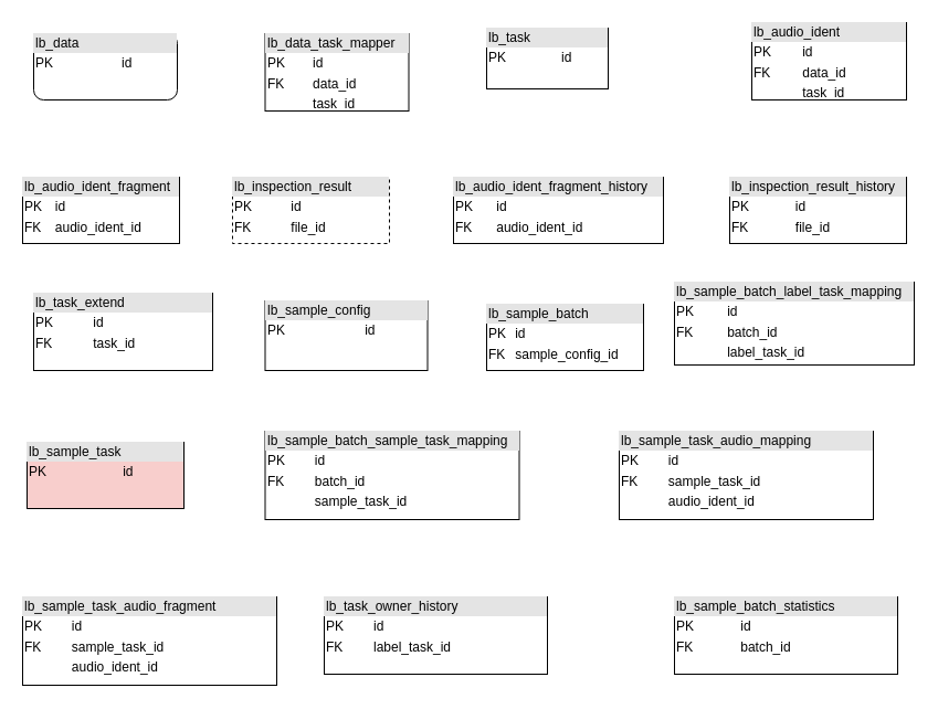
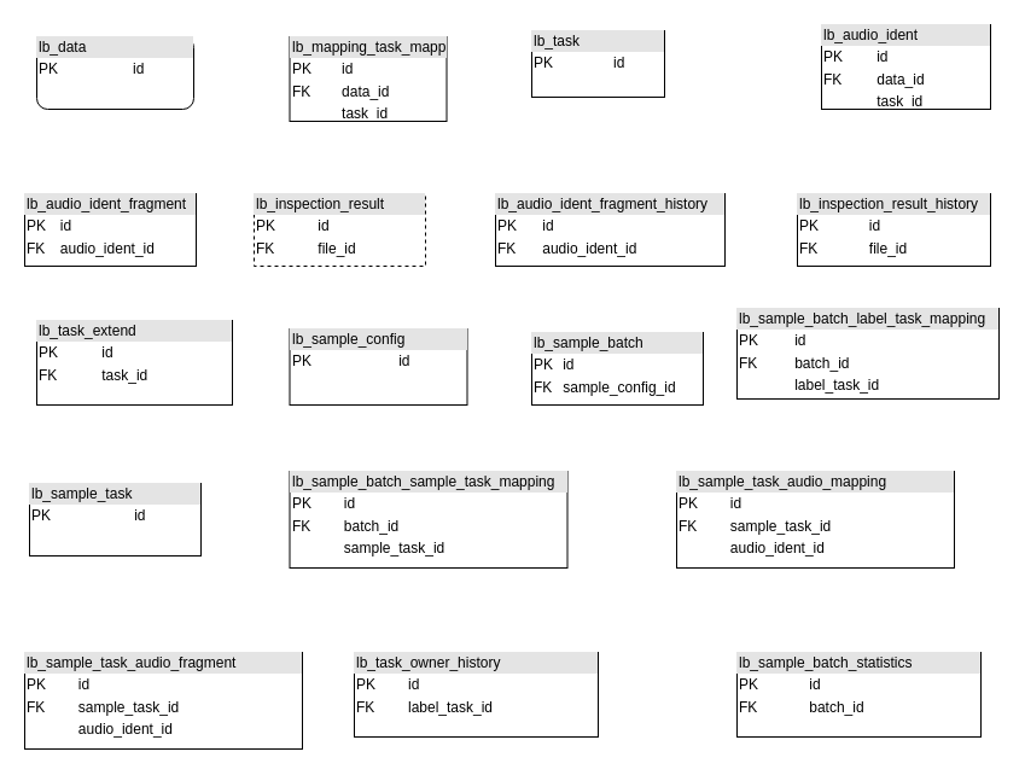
- <mxCell id="4" value="&lt;div style=&quot;box-sizing: border-box ; width: 100% ; background: #e4e4e4 ; padding: 2px&quot;&gt;lb_data_task_mapper&lt;br&gt;&lt;/div&gt;&lt;table style=&quot;width: 100% ; font-size: 1em&quot; cellpadding=&quot;2&quot; cellspacing=&quot;0&quot;&gt;&lt;tbody&gt;&lt;tr&gt;&lt;td&gt;PK&lt;/td&gt;&lt;td&gt;id&lt;/td&gt;&lt;/tr&gt;&lt;tr&gt;&lt;td&gt;FK&lt;/td&gt;&lt;td&gt;data_id&lt;/td&gt;&lt;/tr&gt;&lt;tr&gt;&lt;td&gt;&lt;/td&gt;&lt;td&gt;task_id&lt;/td&gt;&lt;/tr&gt;&lt;/tbody&gt;&lt;/table&gt;" style="verticalAlign=top;align=left;overflow=fill;html=1;" parent="1" vertex="1"><mxGeometry x="239.5" y="30" width="130" height="70" as="geometry" /></mxCell>
+ <mxCell id="4" value="&lt;div style=&quot;box-sizing: border-box ; width: 100% ; background: #e4e4e4 ; padding: 2px&quot;&gt;lb_mapping_task_mapper&lt;br&gt;&lt;/div&gt;&lt;table style=&quot;width: 100% ; font-size: 1em&quot; cellpadding=&quot;2&quot; cellspacing=&quot;0&quot;&gt;&lt;tbody&gt;&lt;tr&gt;&lt;td&gt;PK&lt;/td&gt;&lt;td&gt;id&lt;/td&gt;&lt;/tr&gt;&lt;tr&gt;&lt;td&gt;FK&lt;/td&gt;&lt;td&gt;data_id&lt;/td&gt;&lt;/tr&gt;&lt;tr&gt;&lt;td&gt;&lt;/td&gt;&lt;td&gt;task_id&lt;/td&gt;&lt;/tr&gt;&lt;/tbody&gt;&lt;/table&gt;" style="verticalAlign=top;align=left;overflow=fill;html=1;" parent="1" vertex="1"><mxGeometry x="239.5" y="30" width="130" height="70" as="geometry" /></mxCell>
- <mxCell id="13" value="&lt;div style=&quot;box-sizing: border-box ; width: 100% ; background: #e4e4e4 ; padding: 2px&quot;&gt;lb_sample_task&lt;br&gt;&lt;/div&gt;&lt;table style=&quot;width: 100% ; font-size: 1em&quot; cellpadding=&quot;2&quot; cellspacing=&quot;0&quot;&gt;&lt;tbody&gt;&lt;tr&gt;&lt;td&gt;PK&lt;/td&gt;&lt;td&gt;id&lt;/td&gt;&lt;/tr&gt;&lt;tr&gt;&lt;td&gt;&lt;/td&gt;&lt;td&gt;&lt;br&gt;&lt;/td&gt;&lt;/tr&gt;&lt;tr&gt;&lt;td&gt;&lt;/td&gt;&lt;td&gt;&lt;br&gt;&lt;/td&gt;&lt;/tr&gt;&lt;/tbody&gt;&lt;/table&gt;" style="verticalAlign=top;align=left;overflow=fill;html=1;fillColor=#f8cecc;" parent="1" vertex="1"><mxGeometry x="24" y="400" width="142" height="60" as="geometry" /></mxCell>
+ <mxCell id="13" value="&lt;div style=&quot;box-sizing: border-box ; width: 100% ; background: #e4e4e4 ; padding: 2px&quot;&gt;lb_sample_task&lt;br&gt;&lt;/div&gt;&lt;table style=&quot;width: 100% ; font-size: 1em&quot; cellpadding=&quot;2&quot; cellspacing=&quot;0&quot;&gt;&lt;tbody&gt;&lt;tr&gt;&lt;td&gt;PK&lt;/td&gt;&lt;td&gt;id&lt;/td&gt;&lt;/tr&gt;&lt;tr&gt;&lt;td&gt;&lt;/td&gt;&lt;td&gt;&lt;br&gt;&lt;/td&gt;&lt;/tr&gt;&lt;tr&gt;&lt;td&gt;&lt;/td&gt;&lt;td&gt;&lt;br&gt;&lt;/td&gt;&lt;/tr&gt;&lt;/tbody&gt;&lt;/table&gt;" style="verticalAlign=top;align=left;overflow=fill;html=1;" parent="1" vertex="1"><mxGeometry x="24" y="400" width="142" height="60" as="geometry" /></mxCell>
